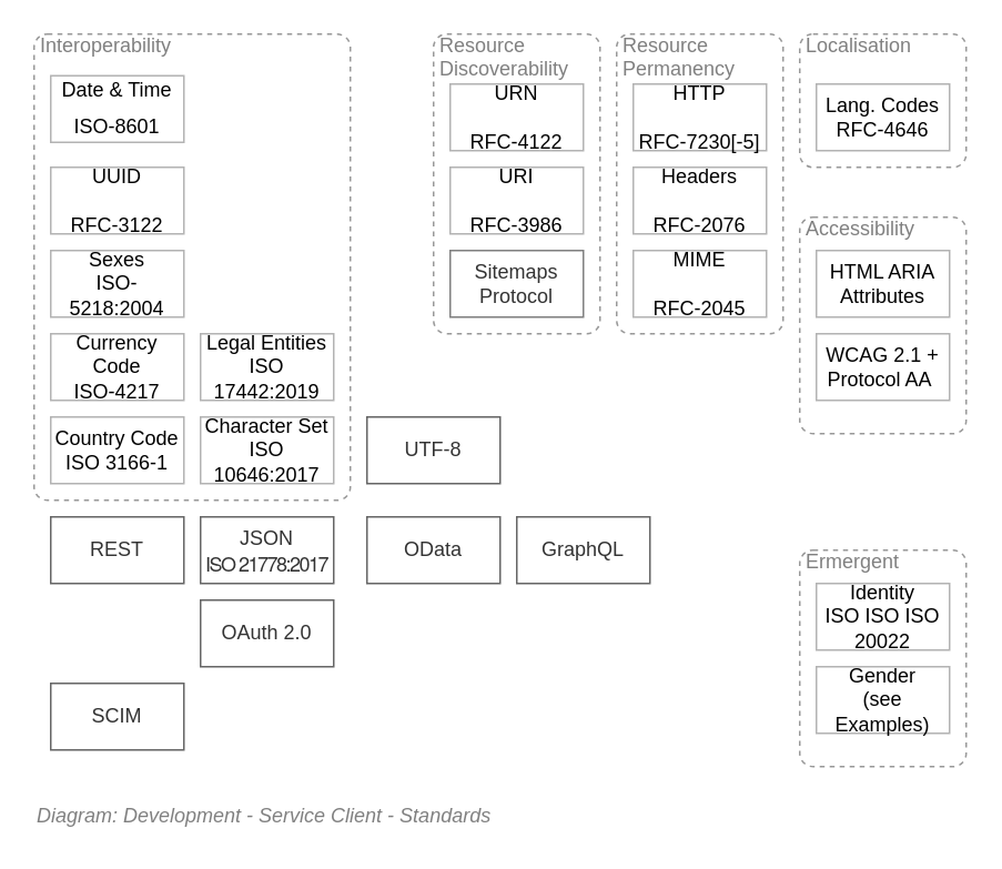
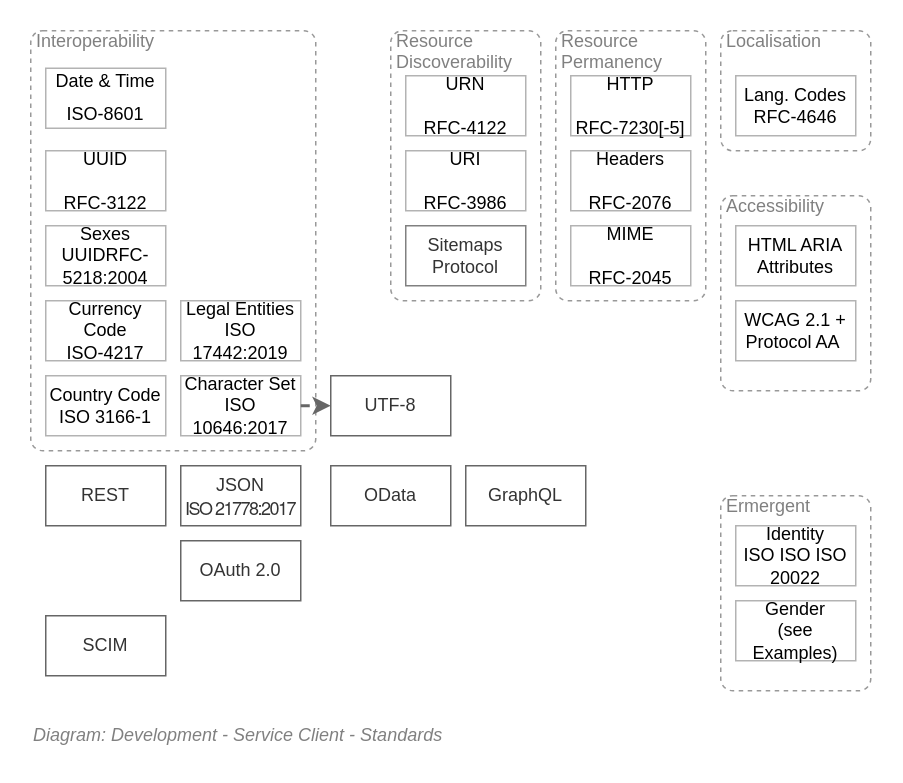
- <mxCell id="5" value="Sexes&lt;br&gt;ISO-5218:2004" style="rounded=0;whiteSpace=wrap;html=1;shadow=0;glass=0;comic=0;strokeColor=#B3B3B3;fillColor=none;fontSize=12;align=center;" vertex="1" parent="2"><mxGeometry x="10" y="130" width="80" height="40" as="geometry" /></mxCell>
+ <mxCell id="5" value="Sexes&lt;br&gt;UUIDRFC-5218:2004" style="rounded=0;whiteSpace=wrap;html=1;shadow=0;glass=0;comic=0;strokeColor=#B3B3B3;fillColor=none;fontSize=12;align=center;" vertex="1" parent="2"><mxGeometry x="10" y="130" width="80" height="40" as="geometry" /></mxCell>
+ <mxCell id="30" style="edgeStyle=none;rounded=0;jumpStyle=arc;orthogonalLoop=1;jettySize=auto;html=1;dashed=1;strokeColor=#666666;strokeWidth=2;fontSize=10;" edge="1" parent="1" source="8" target="29"><mxGeometry relative="1" as="geometry" /></mxCell>
